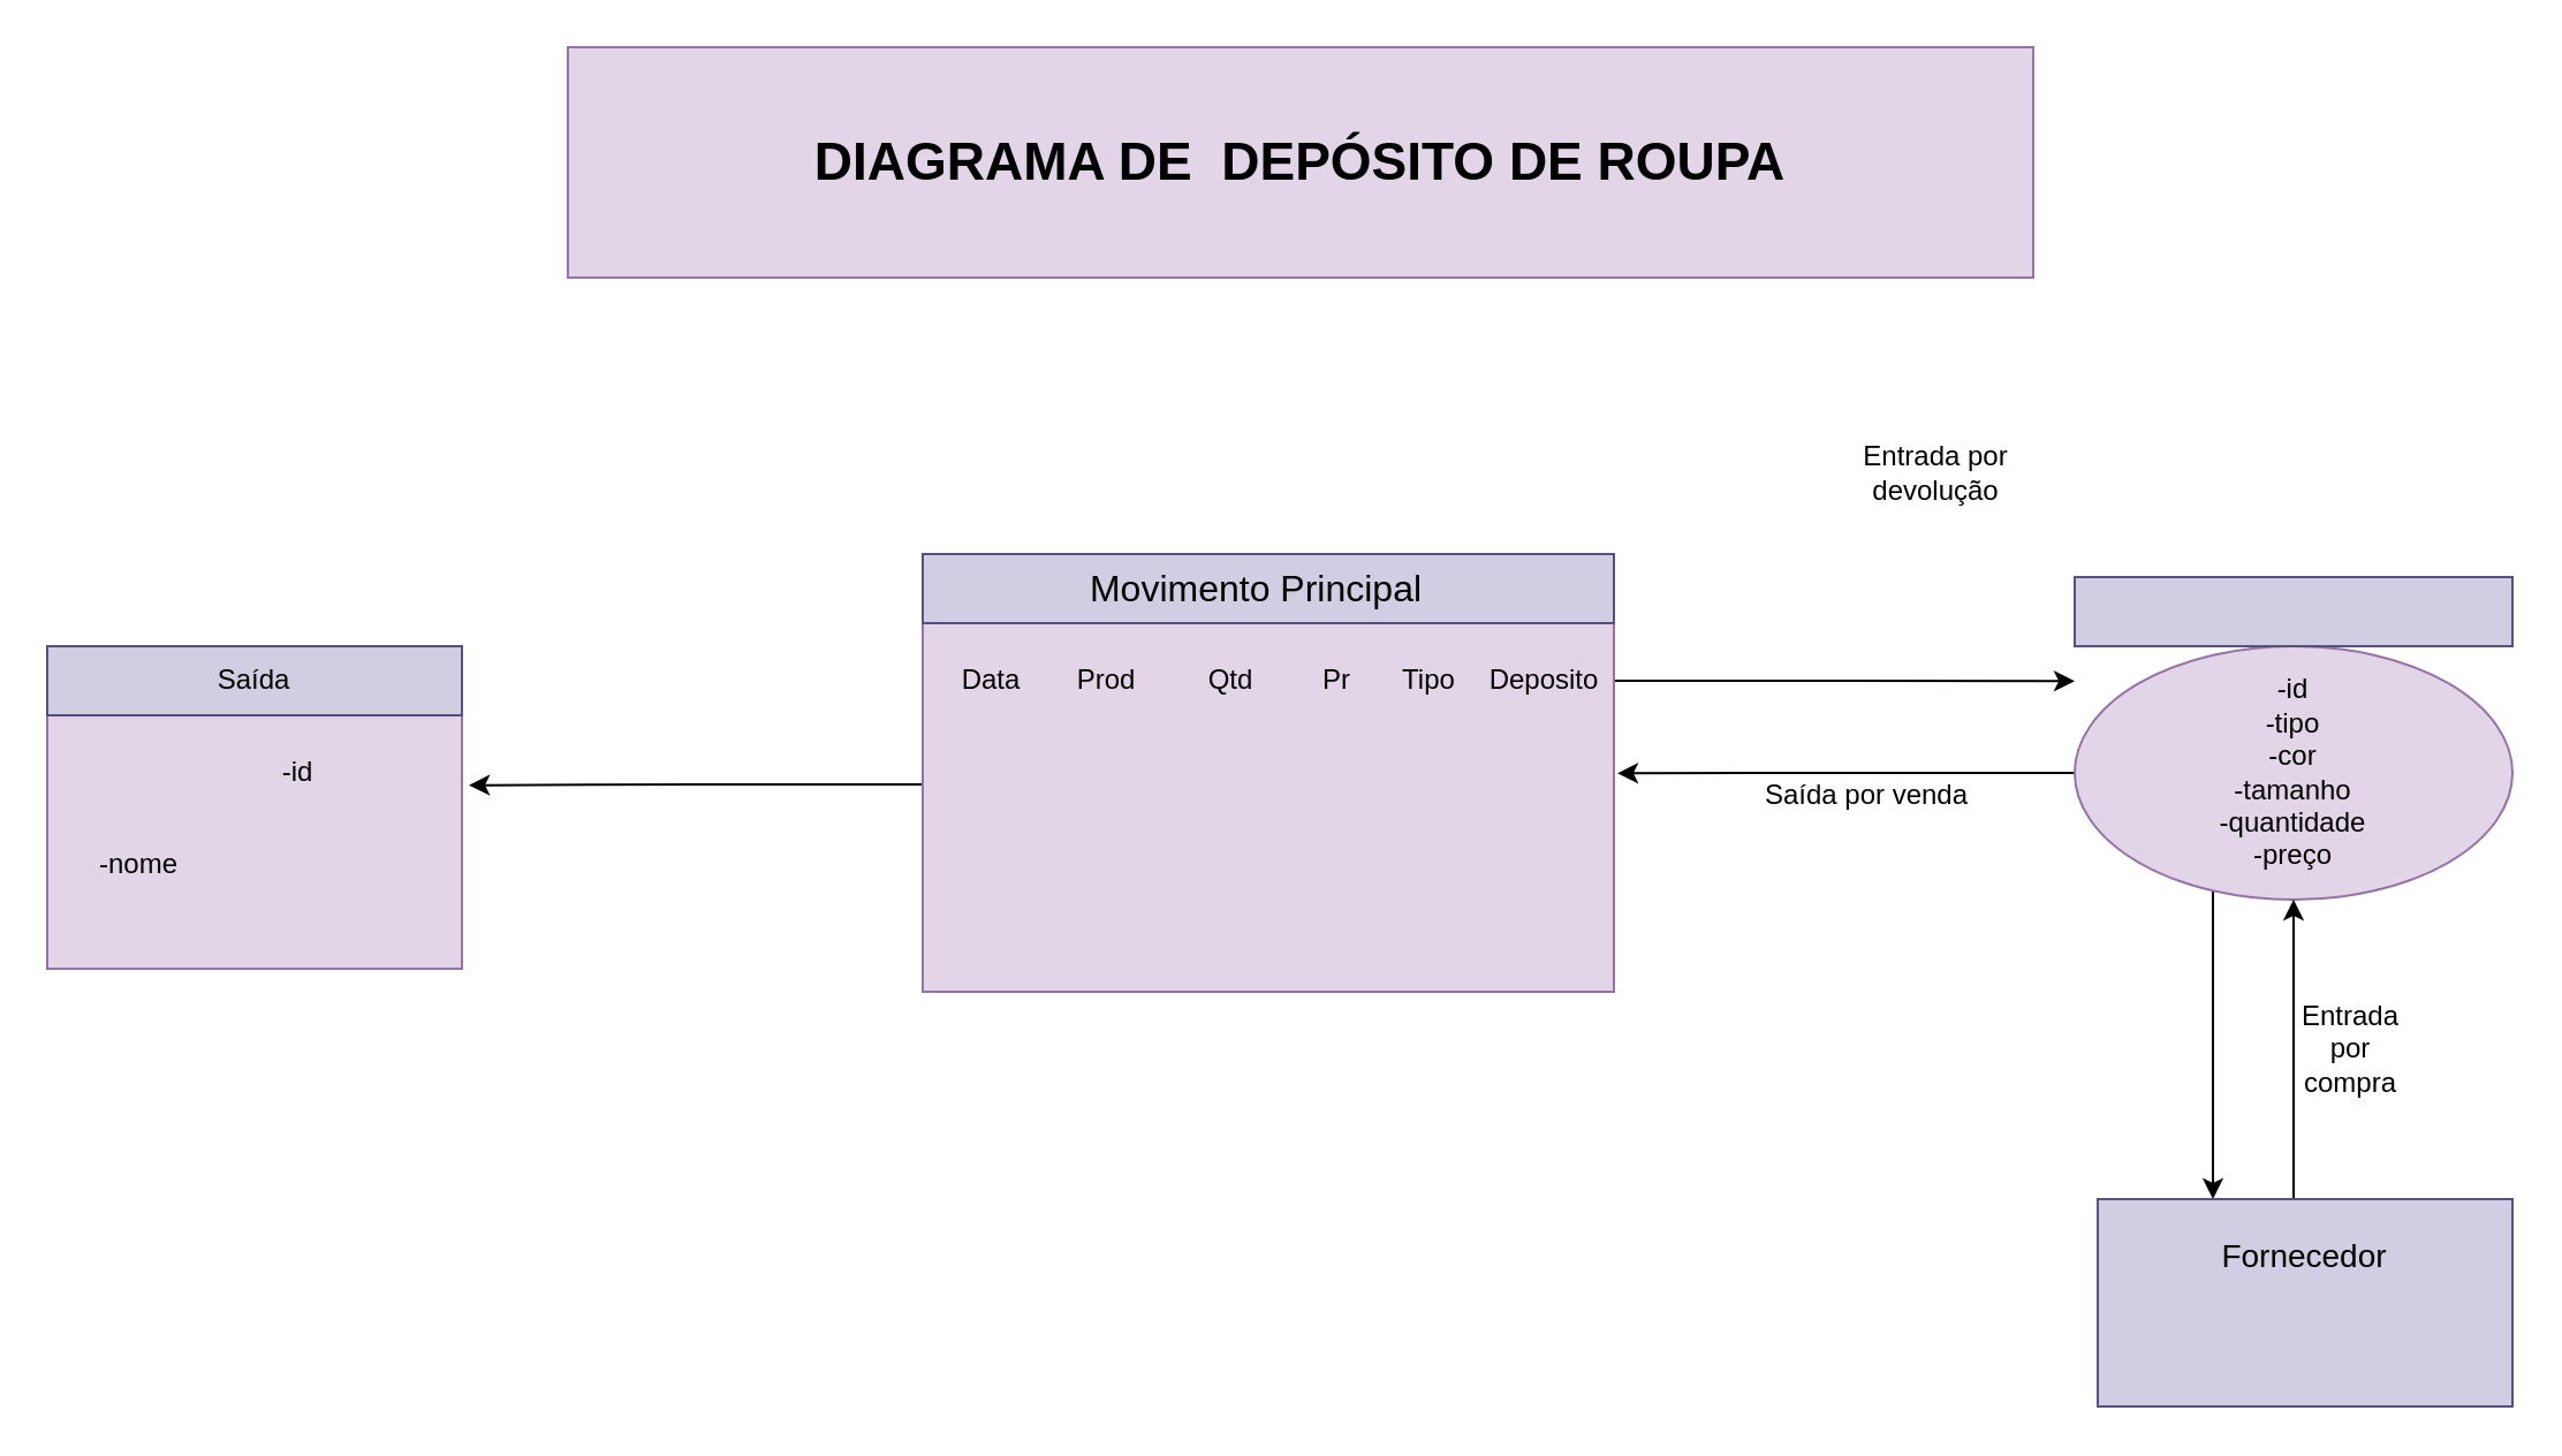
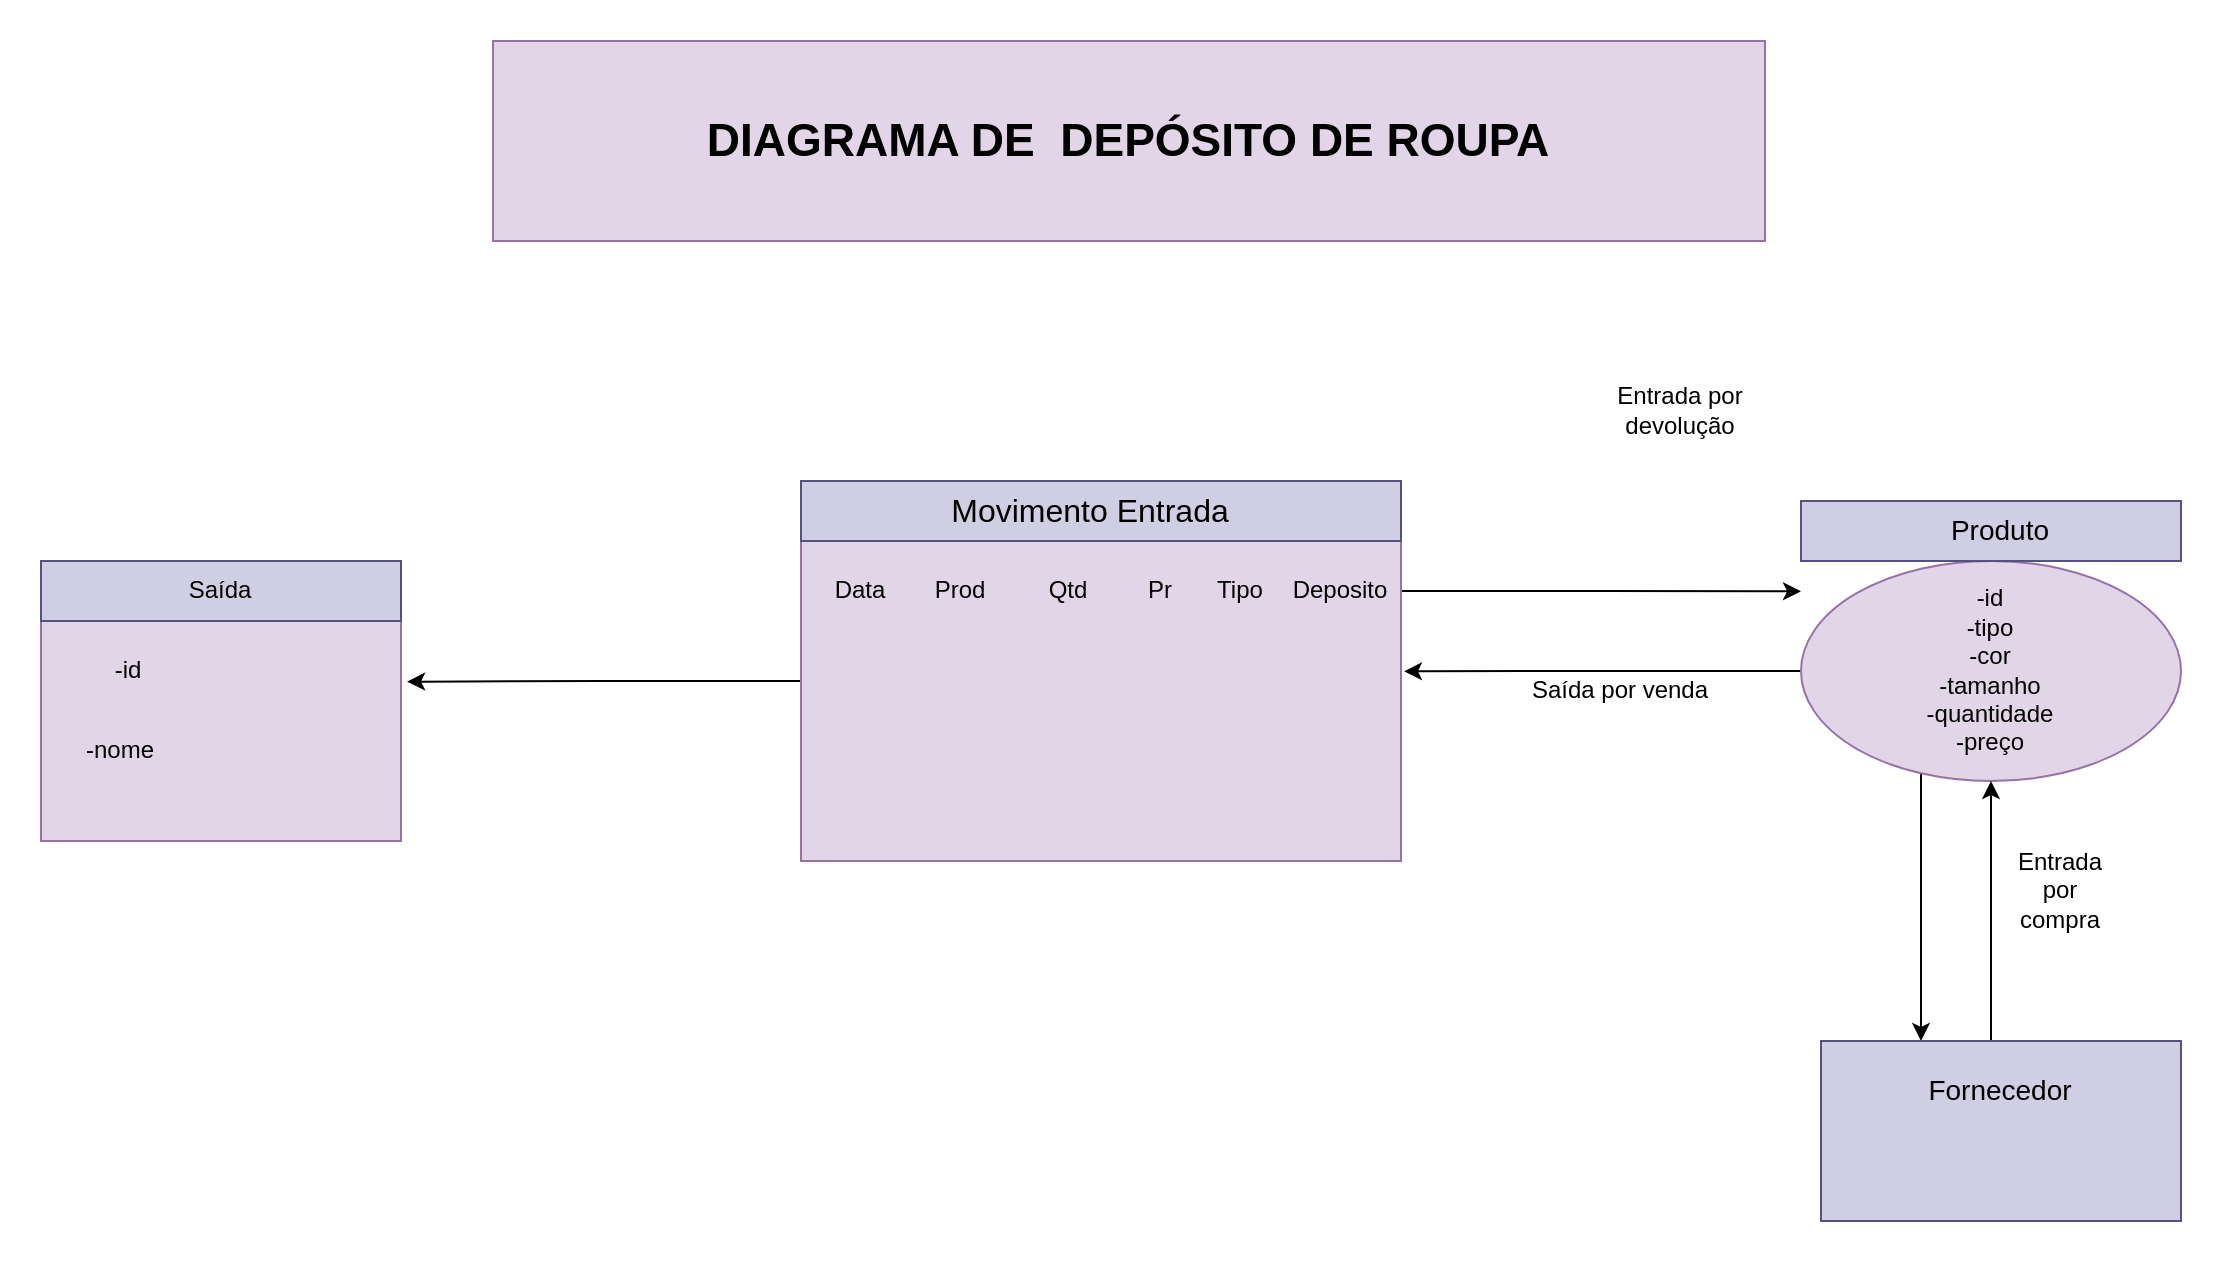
- <mxCell id="7" value="&lt;font style=&quot;font-size: 16px;&quot;&gt;Movimento Principal&lt;/font&gt;" style="text;html=1;strokeColor=none;fillColor=none;align=center;verticalAlign=middle;whiteSpace=wrap;rounded=0;" vertex="1" parent="1"><mxGeometry x="470" y="240" width="150" height="30" as="geometry" /></mxCell>
+ <mxCell id="7" value="&lt;font style=&quot;font-size: 16px;&quot;&gt;Movimento Entrada&lt;/font&gt;" style="text;html=1;strokeColor=none;fillColor=none;align=center;verticalAlign=middle;whiteSpace=wrap;rounded=0;" vertex="1" parent="1"><mxGeometry x="470" y="240" width="150" height="30" as="geometry" /></mxCell>
+ <mxCell id="12" value="&lt;font style=&quot;font-size: 14px;&quot;&gt;Produto&lt;/font&gt;" style="text;html=1;strokeColor=none;fillColor=none;align=center;verticalAlign=middle;whiteSpace=wrap;rounded=0;" vertex="1" parent="1"><mxGeometry x="970" y="250" width="60" height="30" as="geometry" /></mxCell>
- <mxCell id="30" value="-id" style="text;html=1;strokeColor=none;fillColor=none;align=center;verticalAlign=middle;whiteSpace=wrap;rounded=0;" vertex="1" parent="1"><mxGeometry x="99" y="320" width="60" height="30" as="geometry" /></mxCell>
+ <mxCell id="30" value="-id" style="text;html=1;strokeColor=none;fillColor=none;align=center;verticalAlign=middle;whiteSpace=wrap;rounded=0;" vertex="1" parent="1"><mxGeometry x="34" y="320" width="60" height="30" as="geometry" /></mxCell>
- <mxCell id="23" value="Entrada por compra" style="text;html=1;strokeColor=none;fillColor=none;align=center;verticalAlign=middle;whiteSpace=wrap;rounded=0;" vertex="1" parent="1"><mxGeometry x="990" y="440" width="60" height="30" as="geometry" /></mxCell>
+ <mxCell id="23" value="Entrada por compra" style="text;html=1;strokeColor=none;fillColor=none;align=center;verticalAlign=middle;whiteSpace=wrap;rounded=0;" vertex="1" parent="1"><mxGeometry x="1000" y="430" width="60" height="30" as="geometry" /></mxCell>
